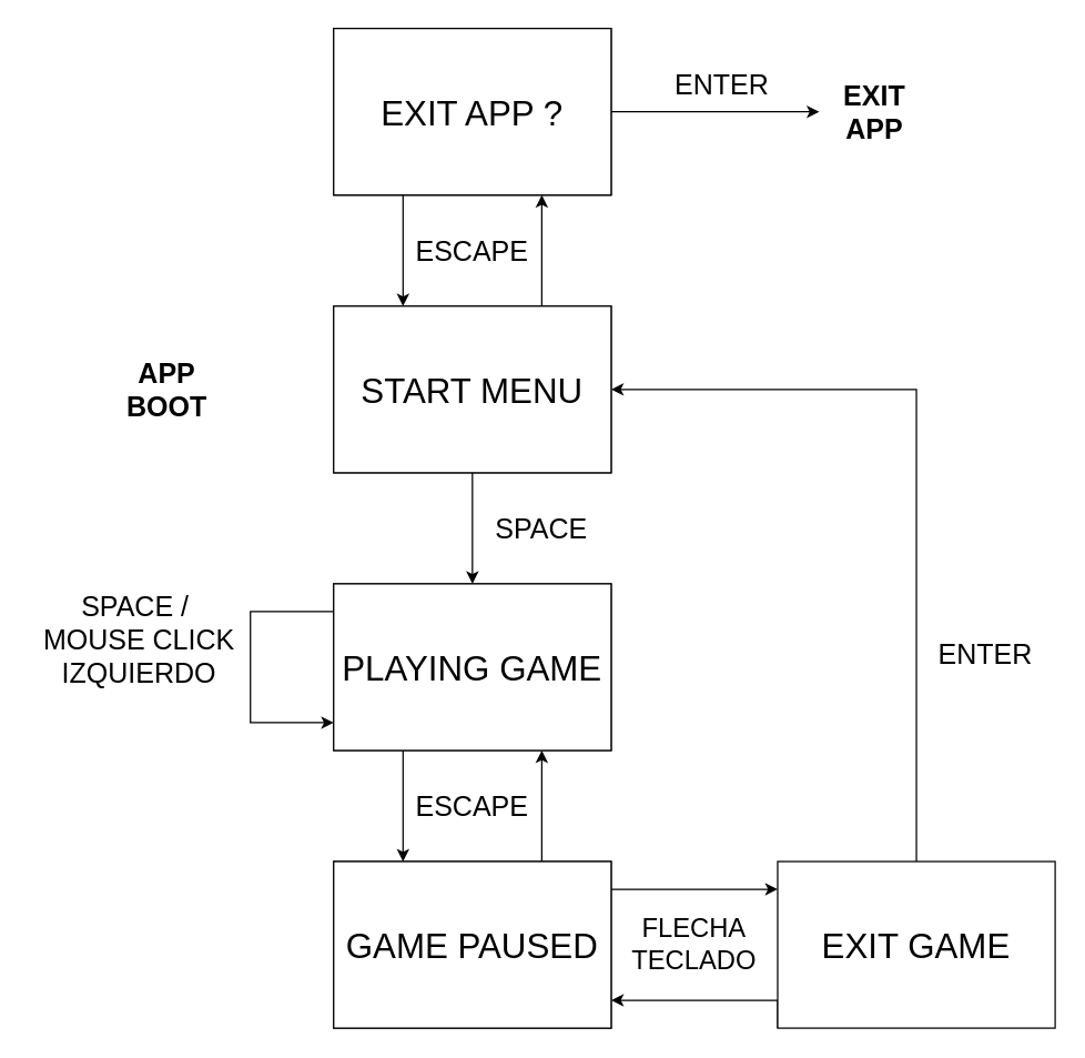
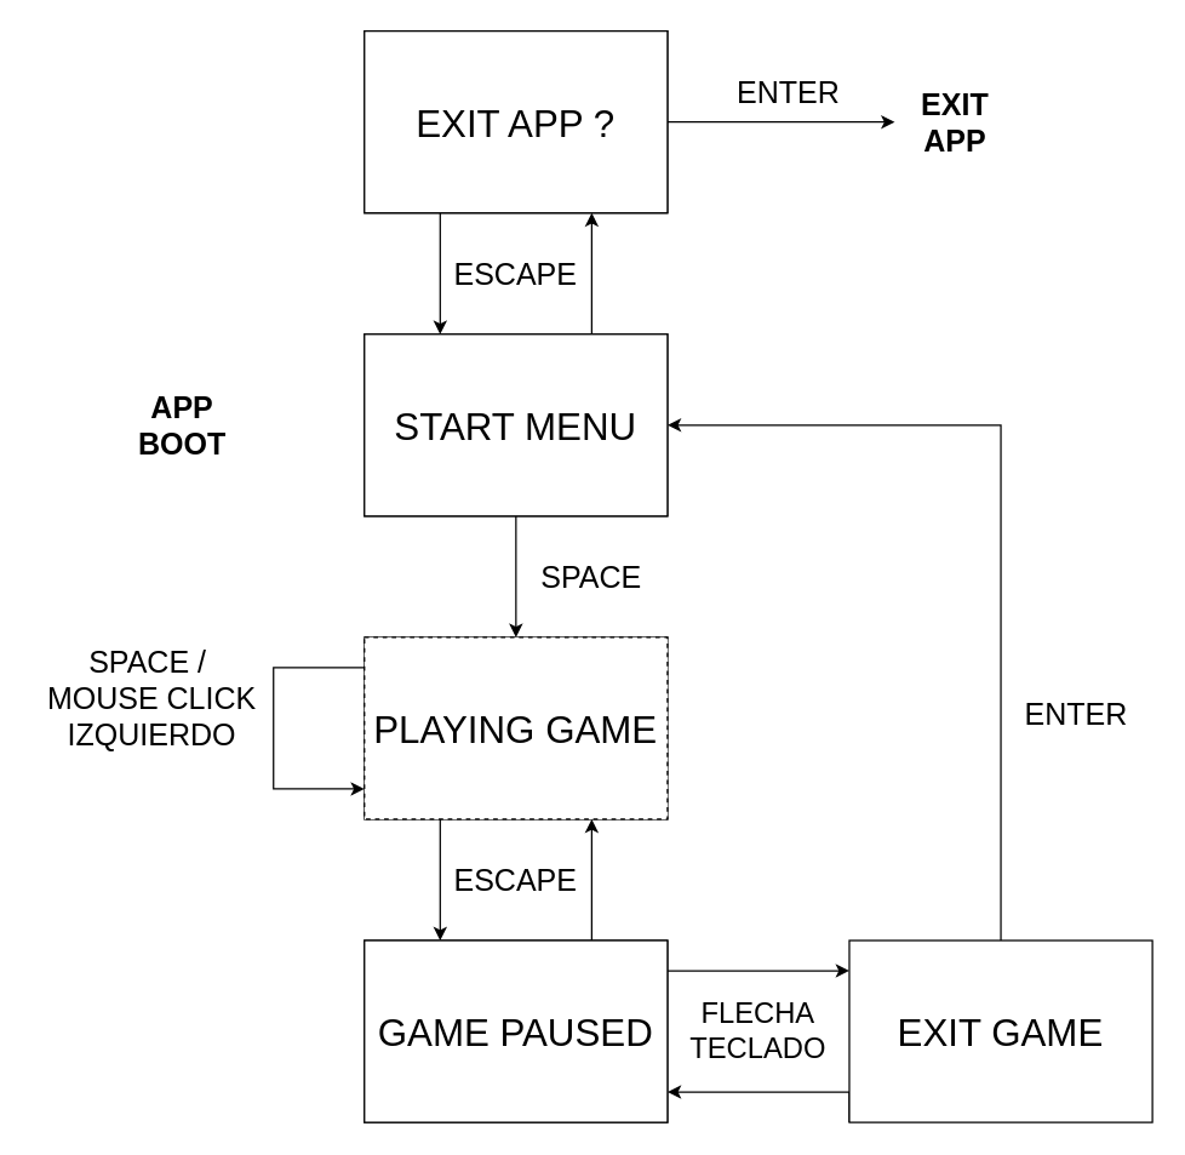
- <mxCell id="16" value="PLAYING GAME" style="rounded=0;whiteSpace=wrap;html=1;fontSize=25;" vertex="1" parent="1"><mxGeometry x="240" y="420" width="200" height="120" as="geometry" /></mxCell>
+ <mxCell id="16" value="PLAYING GAME" style="rounded=0;whiteSpace=wrap;html=1;fontSize=25;dashed=1;" vertex="1" parent="1"><mxGeometry x="240" y="420" width="200" height="120" as="geometry" /></mxCell>
